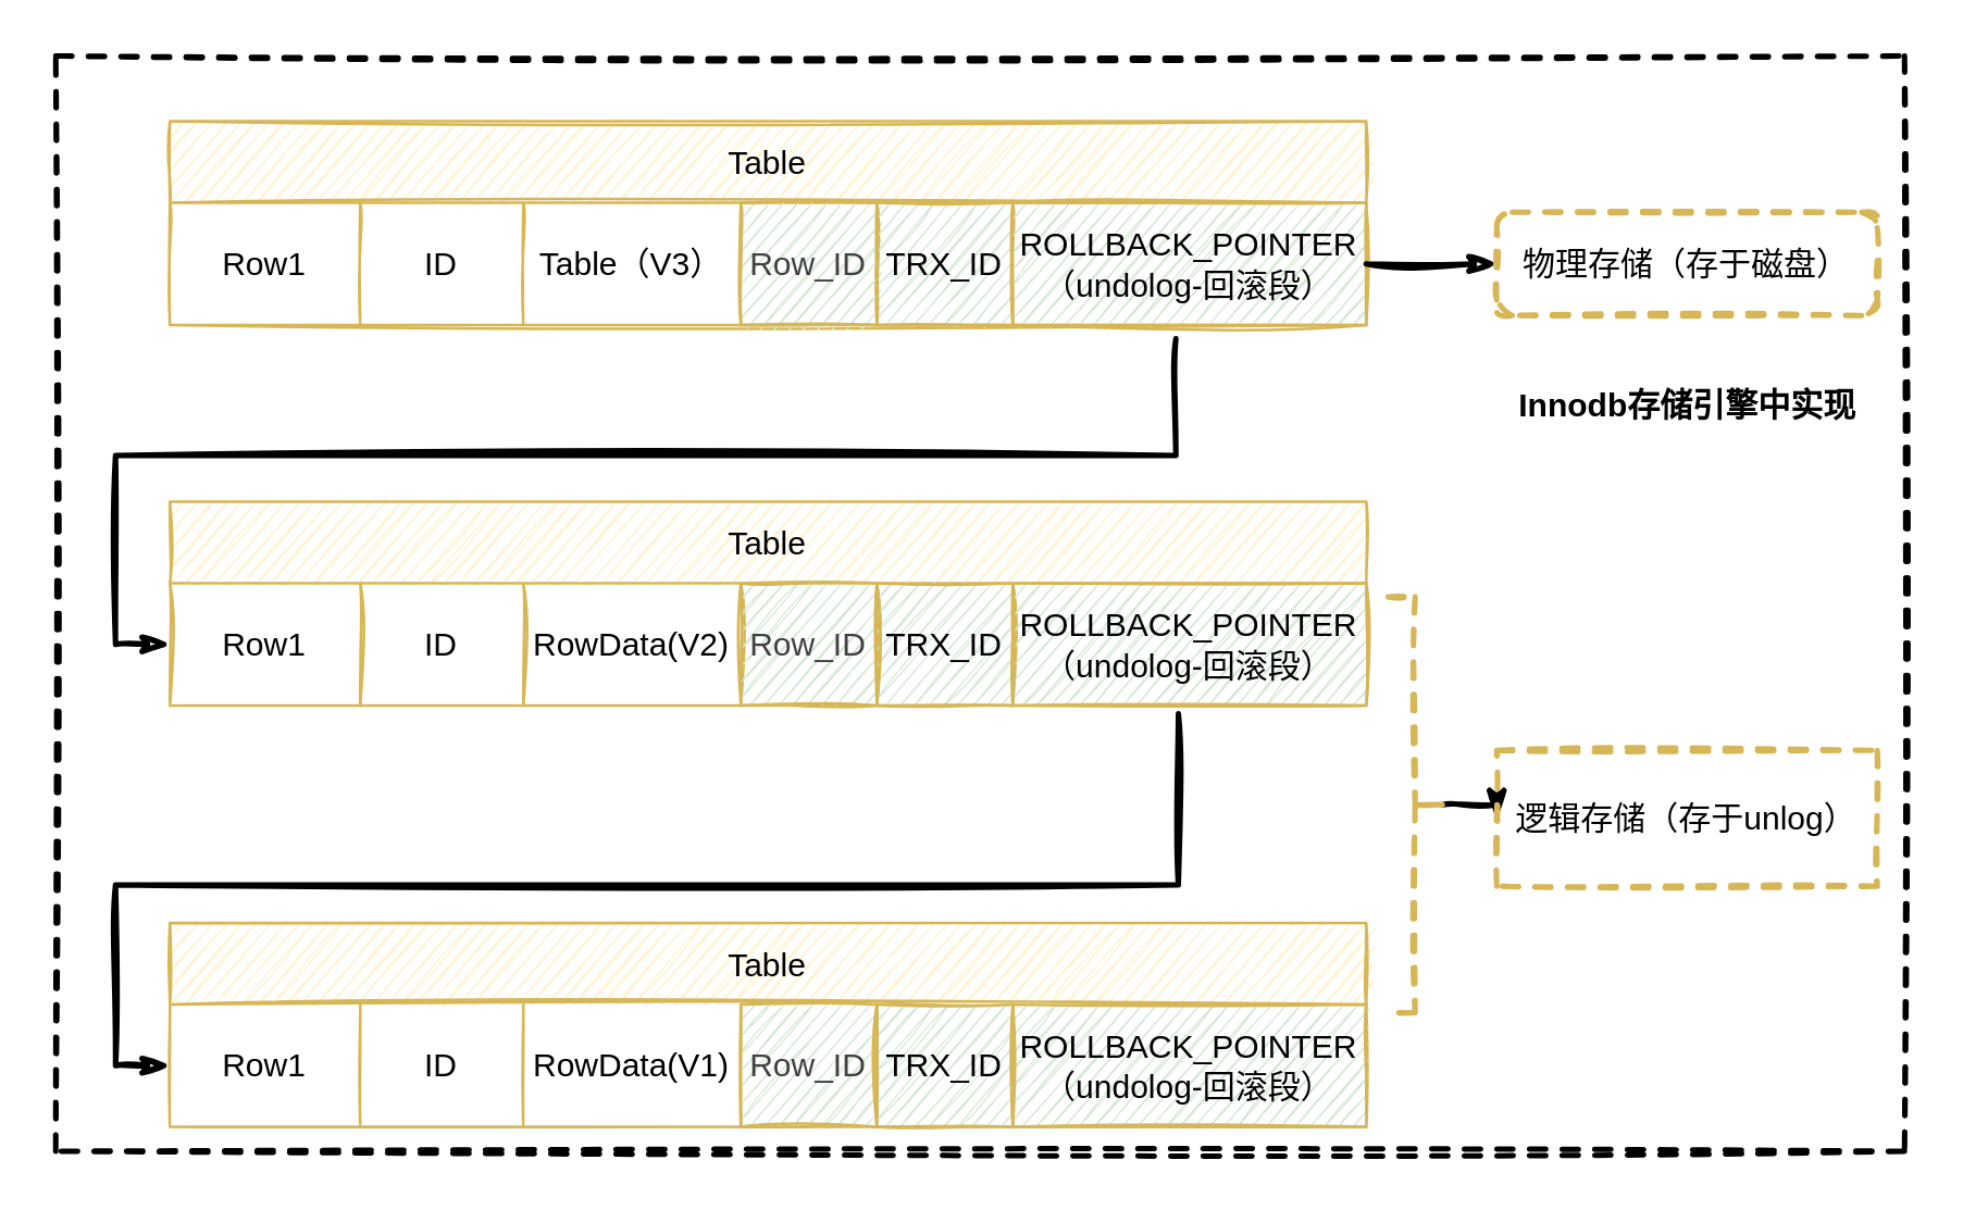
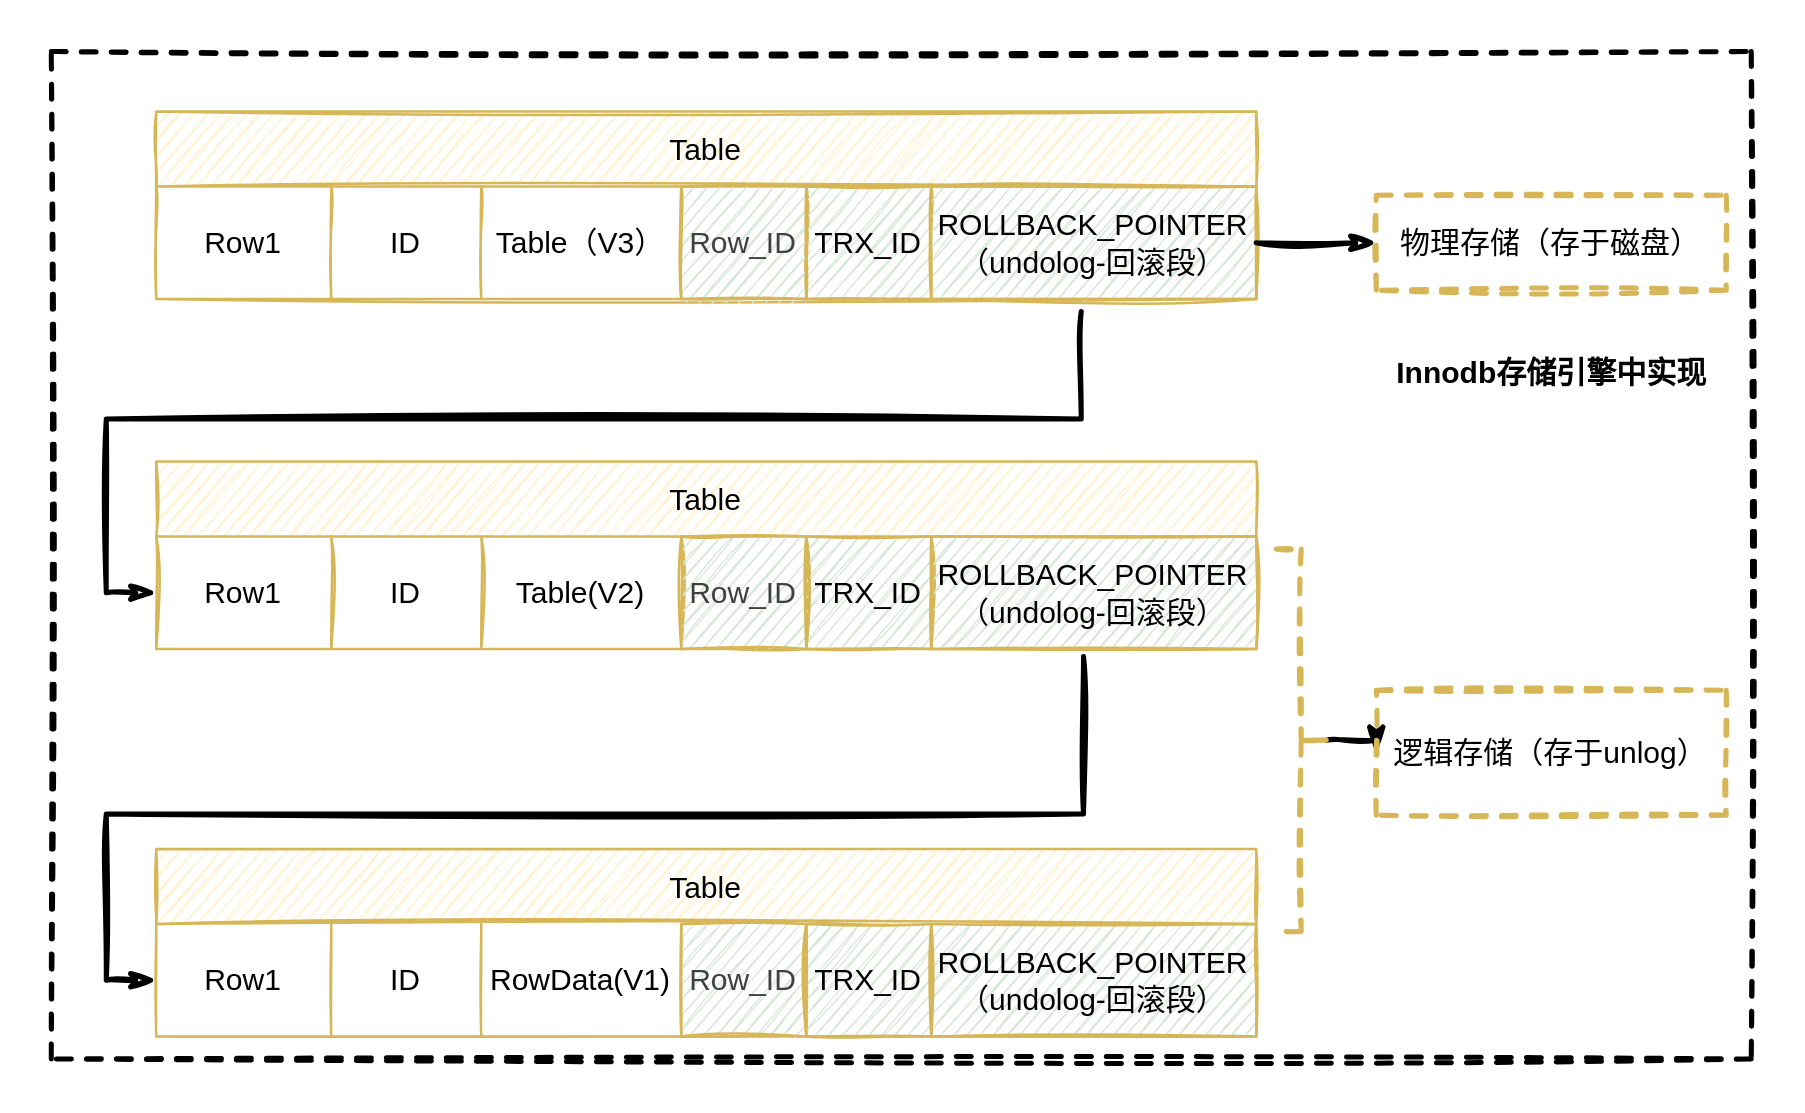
- <mxCell id="32" value="物理存储（存于磁盘）" style="whiteSpace=wrap;html=1;shadow=0;dashed=1;strokeColor=#D6B656;strokeWidth=2;fillColor=none;glass=0;sketch=1;rounded=1;" vertex="1" parent="1"><mxGeometry x="550" y="77.5" width="140" height="38" as="geometry" /></mxCell>
+ <mxCell id="32" value="物理存储（存于磁盘）" style="whiteSpace=wrap;html=1;shadow=0;dashed=1;strokeColor=#D6B656;strokeWidth=2;fillColor=none;glass=0;rounded=0;sketch=1;" vertex="1" parent="1"><mxGeometry x="550" y="77.5" width="140" height="38" as="geometry" /></mxCell>
- <mxCell id="14" value="RowData(V2)" style="shape=partialRectangle;html=1;whiteSpace=wrap;connectable=0;overflow=hidden;fillColor=none;top=0;left=0;bottom=0;right=0;pointerEvents=1;rounded=0;sketch=1;" vertex="1" parent="11"><mxGeometry x="130" width="80" height="45" as="geometry"><mxRectangle width="80" height="45" as="alternateBounds" /></mxGeometry></mxCell>
+ <mxCell id="14" value="Table(V2)" style="shape=partialRectangle;html=1;whiteSpace=wrap;connectable=0;overflow=hidden;fillColor=none;top=0;left=0;bottom=0;right=0;pointerEvents=1;rounded=0;sketch=1;" vertex="1" parent="11"><mxGeometry x="130" width="80" height="45" as="geometry"><mxRectangle width="80" height="45" as="alternateBounds" /></mxGeometry></mxCell>
